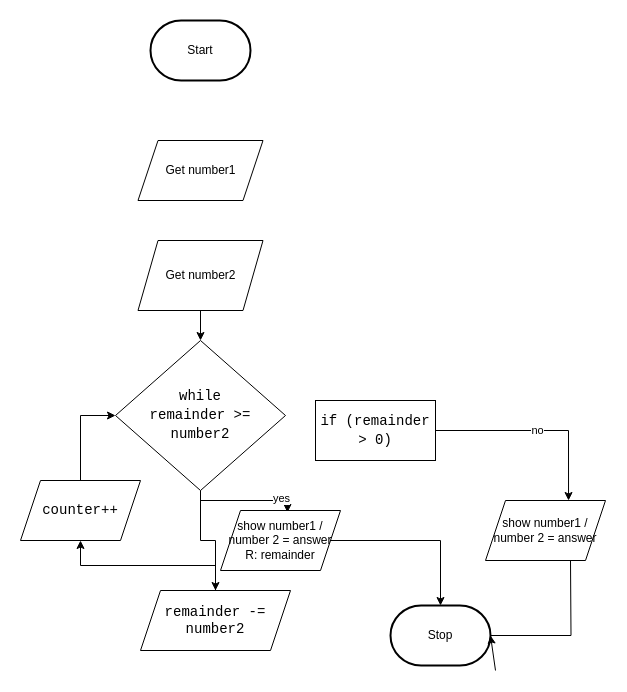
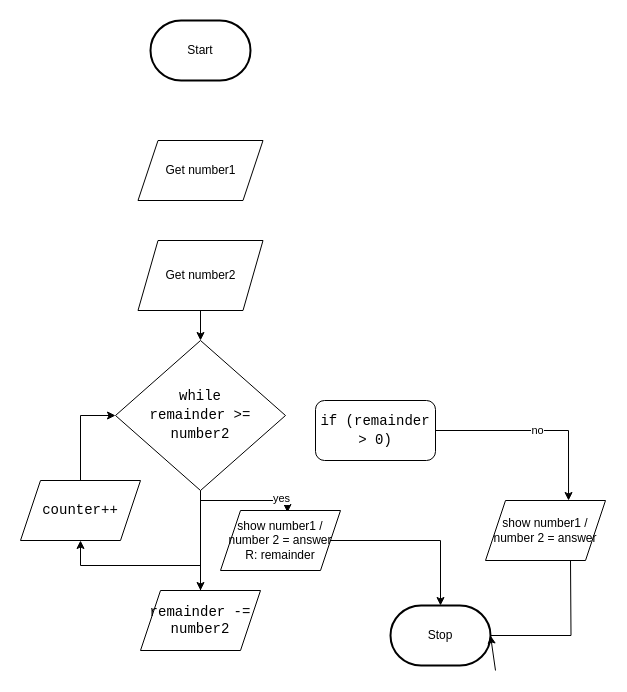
- <mxCell id="18" value="&lt;div style=&quot;font-family: Consolas, &amp;quot;Courier New&amp;quot;, monospace; font-size: 14px; line-height: 19px;&quot;&gt;if (remainder &amp;gt; 0)&lt;/div&gt;" style="rounded=0;whiteSpace=wrap;html=1;labelBackgroundColor=none;fontColor=#000000;" vertex="1" parent="1"><mxGeometry x="315" y="400" width="120" height="60" as="geometry" /></mxCell>
+ <mxCell id="18" value="&lt;div style=&quot;font-family: Consolas, &amp;quot;Courier New&amp;quot;, monospace; font-size: 14px; line-height: 19px;&quot;&gt;if (remainder &amp;gt; 0)&lt;/div&gt;" style="whiteSpace=wrap;html=1;labelBackgroundColor=none;fontColor=#000000;rounded=1;" vertex="1" parent="1"><mxGeometry x="315" y="400" width="120" height="60" as="geometry" /></mxCell>
- <mxCell id="12" value="&lt;span style=&quot;color: rgb(0, 0, 0); font-family: Consolas, &amp;quot;Courier New&amp;quot;, monospace; font-size: 14px;&quot;&gt;remainder -= number2&lt;/span&gt;" style="shape=parallelogram;perimeter=parallelogramPerimeter;whiteSpace=wrap;html=1;fixedSize=1;" parent="1" vertex="1"><mxGeometry x="140" y="590" width="150" height="60" as="geometry" /></mxCell>
+ <mxCell id="12" value="&lt;span style=&quot;color: rgb(0, 0, 0); font-family: Consolas, &amp;quot;Courier New&amp;quot;, monospace; font-size: 14px;&quot;&gt;remainder -= number2&lt;/span&gt;" style="shape=parallelogram;perimeter=parallelogramPerimeter;whiteSpace=wrap;html=1;fixedSize=1;" parent="1" vertex="1"><mxGeometry x="140" y="590" width="120" height="60" as="geometry" /></mxCell>
